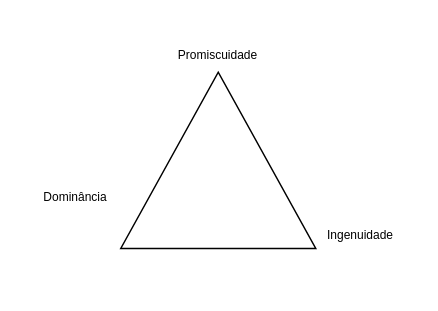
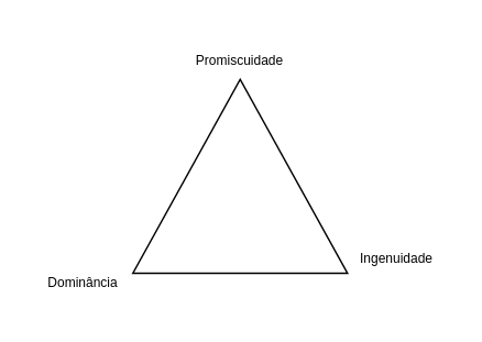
- <mxCell id="3" value="&lt;font style=&quot;font-size: 8px;&quot;&gt;Dominância&lt;/font&gt;" style="text;html=1;strokeColor=none;fillColor=none;align=center;verticalAlign=middle;whiteSpace=wrap;rounded=0;" vertex="1" parent="1"><mxGeometry x="20" y="115" width="60" height="30" as="geometry" /></mxCell>
+ <mxCell id="3" value="&lt;font style=&quot;font-size: 8px;&quot;&gt;Dominância&lt;/font&gt;" style="text;html=1;strokeColor=none;fillColor=none;align=center;verticalAlign=middle;whiteSpace=wrap;rounded=0;" vertex="1" parent="1"><mxGeometry x="20" y="155" width="60" height="30" as="geometry" /></mxCell>
